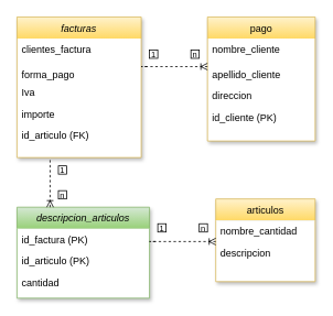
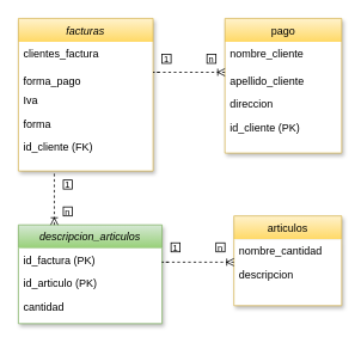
- <mxCell id="6" value="importe" style="text;align=left;verticalAlign=top;spacingLeft=4;spacingRight=4;overflow=hidden;rotatable=0;points=[[0,0.5],[1,0.5]];portConstraint=eastwest;" parent="2" vertex="1"><mxGeometry y="104" width="150" height="26" as="geometry" /></mxCell>
+ <mxCell id="6" value="forma" style="text;align=left;verticalAlign=top;spacingLeft=4;spacingRight=4;overflow=hidden;rotatable=0;points=[[0,0.5],[1,0.5]];portConstraint=eastwest;" parent="2" vertex="1"><mxGeometry y="104" width="150" height="26" as="geometry" /></mxCell>
- <mxCell id="7" value="id_articulo (FK)" style="text;align=left;verticalAlign=top;spacingLeft=4;spacingRight=4;overflow=hidden;rotatable=0;points=[[0,0.5],[1,0.5]];portConstraint=eastwest;" parent="2" vertex="1"><mxGeometry y="130" width="150" height="26" as="geometry" /></mxCell>
+ <mxCell id="7" value="id_cliente (FK)" style="text;align=left;verticalAlign=top;spacingLeft=4;spacingRight=4;overflow=hidden;rotatable=0;points=[[0,0.5],[1,0.5]];portConstraint=eastwest;" parent="2" vertex="1"><mxGeometry y="130" width="150" height="26" as="geometry" /></mxCell>
